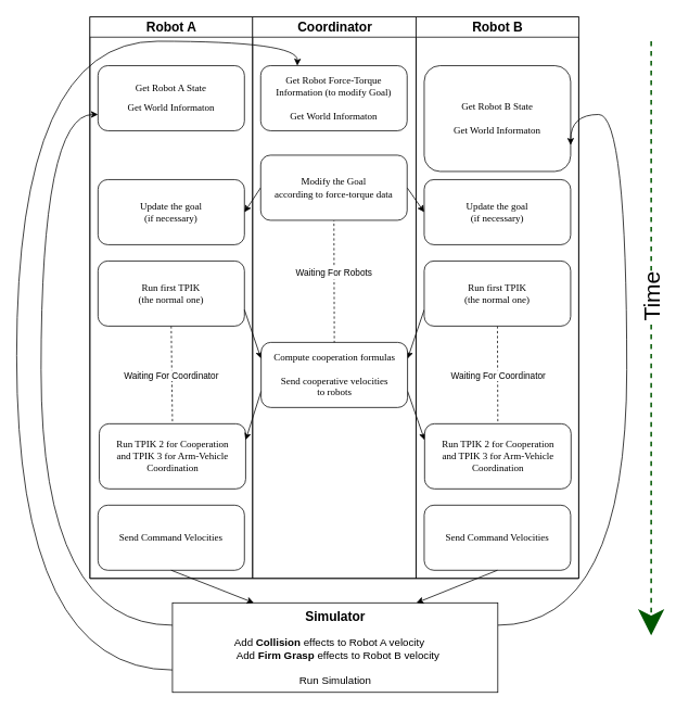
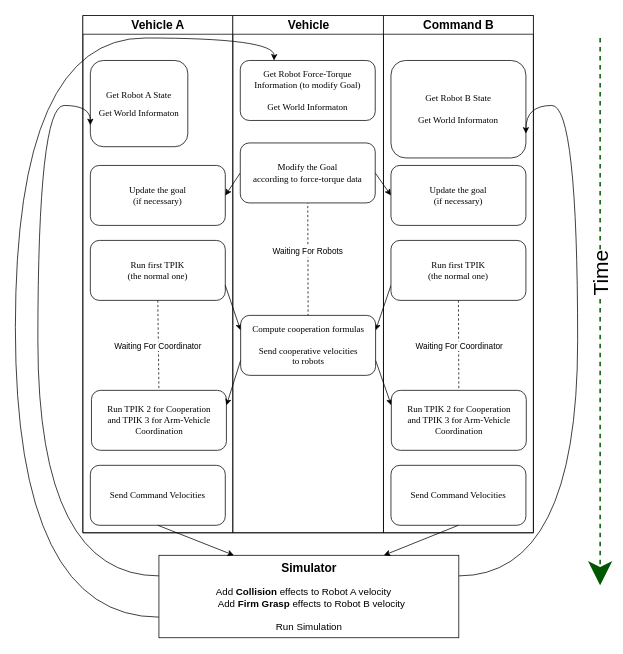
- <mxCell id="3" value="&lt;font style=&quot;font-size: 16px&quot;&gt;Robot A&lt;/font&gt;" style="swimlane;html=1;startSize=25;" parent="2" vertex="1"><mxGeometry width="200" height="690" as="geometry" /></mxCell>
+ <mxCell id="3" value="&lt;font style=&quot;font-size: 16px&quot;&gt;Vehicle A&lt;/font&gt;" style="swimlane;html=1;startSize=25;" parent="2" vertex="1"><mxGeometry width="200" height="690" as="geometry" /></mxCell>
- <mxCell id="17" value="&lt;font style=&quot;font-size: 16px&quot;&gt;Coordinator&lt;/font&gt;" style="swimlane;html=1;startSize=25;" parent="2" vertex="1"><mxGeometry x="200" width="201" height="690" as="geometry" /></mxCell>
+ <mxCell id="17" value="&lt;font style=&quot;font-size: 16px&quot;&gt;Vehicle&lt;/font&gt;" style="swimlane;html=1;startSize=25;" parent="2" vertex="1"><mxGeometry x="200" width="201" height="690" as="geometry" /></mxCell>
- <mxCell id="23" value="&lt;font style=&quot;font-size: 16px&quot;&gt;Robot B&lt;/font&gt;" style="swimlane;html=1;startSize=25;" parent="2" vertex="1"><mxGeometry x="401" width="200" height="690" as="geometry" /></mxCell>
+ <mxCell id="23" value="&lt;font style=&quot;font-size: 16px&quot;&gt;Command B&lt;/font&gt;" style="swimlane;html=1;startSize=25;" parent="2" vertex="1"><mxGeometry x="401" width="200" height="690" as="geometry" /></mxCell>
- <mxCell id="4" value="&lt;div style=&quot;font-size: 12px&quot;&gt;Get Robot A State&lt;/div&gt;&lt;div&gt;&lt;br&gt;&lt;/div&gt;&lt;div style=&quot;font-size: 12px&quot;&gt;Get World Informaton&lt;br&gt;&lt;/div&gt;" style="rounded=1;whiteSpace=wrap;html=1;shadow=0;labelBackgroundColor=none;strokeColor=#000000;strokeWidth=1;fillColor=#ffffff;fontFamily=Verdana;fontSize=8;fontColor=#000000;align=center;" parent="3" vertex="1"><mxGeometry x="10" y="60" width="180" height="80" as="geometry" /></mxCell>
+ <mxCell id="4" value="&lt;div style=&quot;font-size: 12px&quot;&gt;Get Robot A State&lt;/div&gt;&lt;div&gt;&lt;br&gt;&lt;/div&gt;&lt;div style=&quot;font-size: 12px&quot;&gt;Get World Informaton&lt;br&gt;&lt;/div&gt;" style="rounded=1;whiteSpace=wrap;html=1;shadow=0;labelBackgroundColor=none;strokeColor=#000000;strokeWidth=1;fillColor=#ffffff;fontFamily=Verdana;fontSize=8;fontColor=#000000;align=center;" parent="3" vertex="1"><mxGeometry x="10" y="60" width="130" height="115" as="geometry" /></mxCell>
